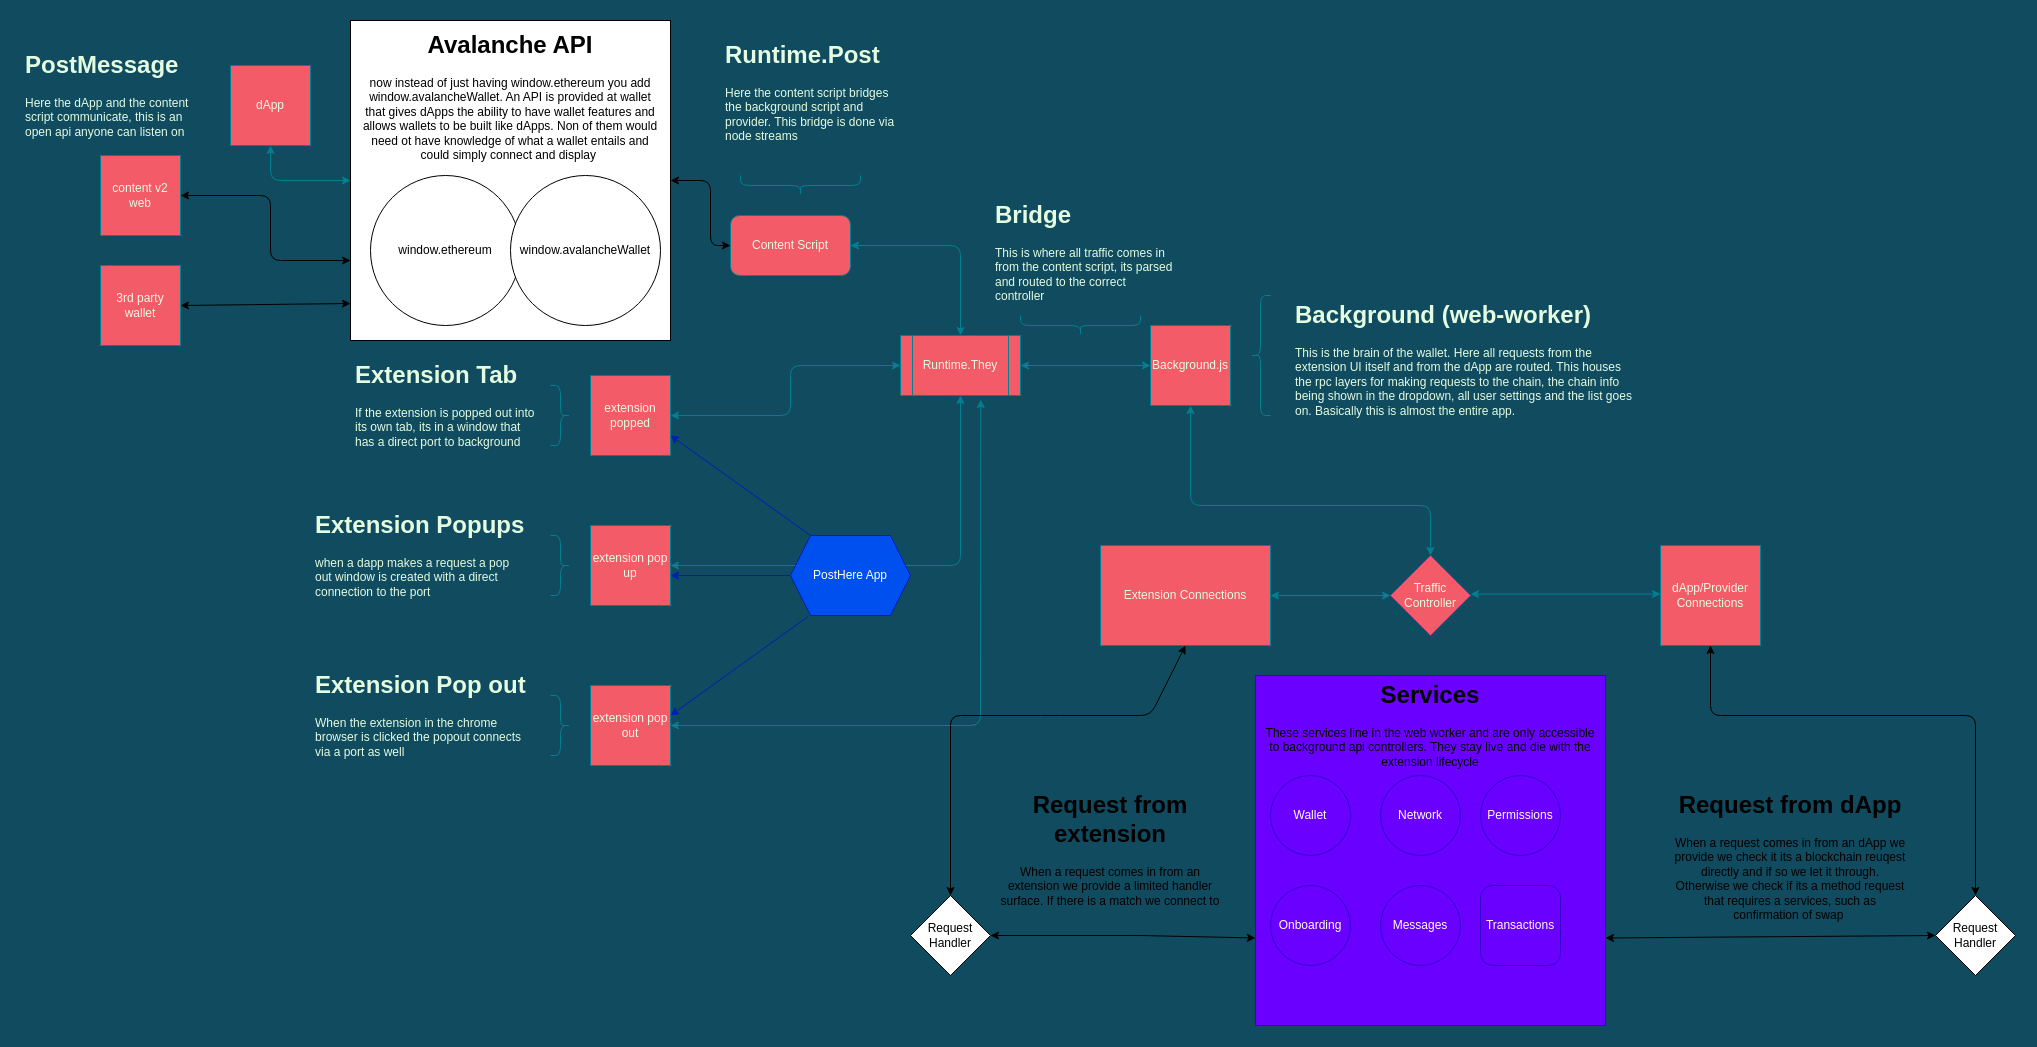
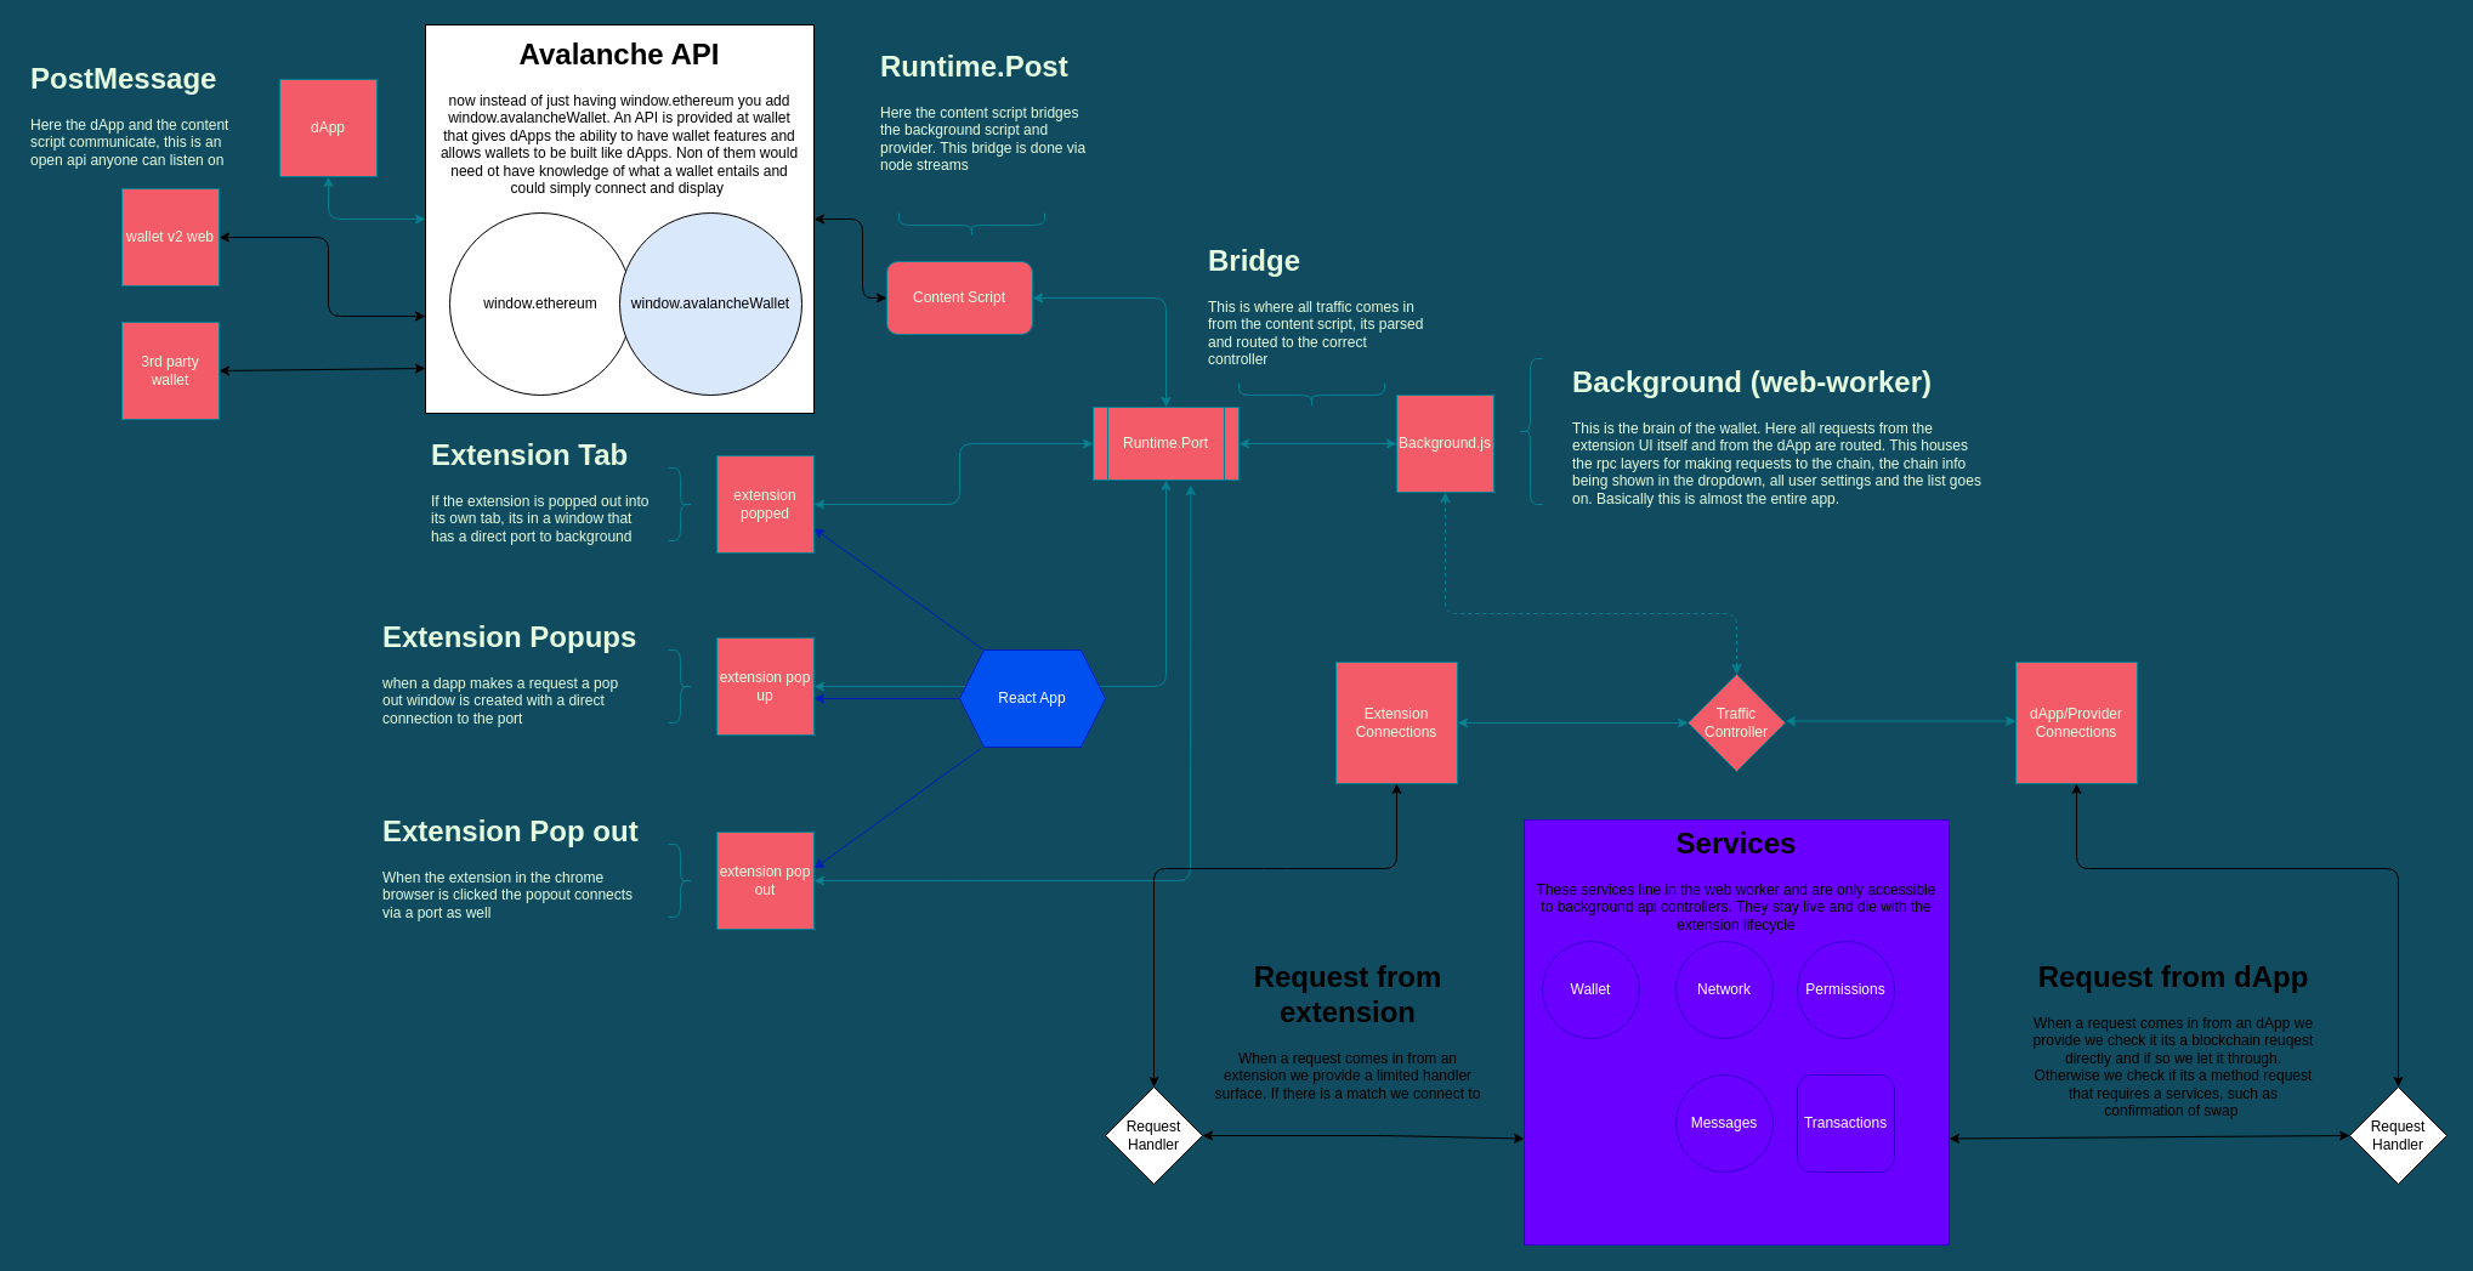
- <mxCell id="57" value="content v2 web" style="whiteSpace=wrap;html=1;aspect=fixed;fillColor=#F45B69;strokeColor=#028090;fontColor=#E4FDE1;" vertex="1" parent="1"><mxGeometry x="100" y="155" width="80" height="80" as="geometry" /></mxCell>
+ <mxCell id="57" value="wallet v2 web" style="whiteSpace=wrap;html=1;aspect=fixed;fillColor=#F45B69;strokeColor=#028090;fontColor=#E4FDE1;" vertex="1" parent="1"><mxGeometry x="100" y="155" width="80" height="80" as="geometry" /></mxCell>
- <mxCell id="62" value="window.avalancheWallet" style="ellipse;whiteSpace=wrap;html=1;aspect=fixed;rounded=0;glass=0;align=center;" vertex="1" parent="1"><mxGeometry x="510" y="175" width="150" height="150" as="geometry" /></mxCell>
+ <mxCell id="62" value="window.avalancheWallet" style="ellipse;whiteSpace=wrap;html=1;aspect=fixed;rounded=0;glass=0;align=center;fillColor=#dae8fc;" vertex="1" parent="1"><mxGeometry x="510" y="175" width="150" height="150" as="geometry" /></mxCell>
- <mxCell id="2" value="Runtime.They" style="shape=process;whiteSpace=wrap;html=1;backgroundOutline=1;fillColor=#F45B69;strokeColor=#028090;fontColor=#E4FDE1;" parent="1" vertex="1"><mxGeometry x="900" y="335" width="120" height="60" as="geometry" /></mxCell>
+ <mxCell id="2" value="Runtime.Port" style="shape=process;whiteSpace=wrap;html=1;backgroundOutline=1;fillColor=#F45B69;strokeColor=#028090;fontColor=#E4FDE1;" parent="1" vertex="1"><mxGeometry x="900" y="335" width="120" height="60" as="geometry" /></mxCell>
- <mxCell id="17" value="" style="endArrow=classic;startArrow=classic;html=1;entryX=0.5;entryY=1;entryDx=0;entryDy=0;labelBackgroundColor=#114B5F;strokeColor=#028090;fontColor=#E4FDE1;exitX=0.5;exitY=0;exitDx=0;exitDy=0;" parent="1" target="11" edge="1" source="18"><mxGeometry width="50" height="50" relative="1" as="geometry"><mxPoint x="1190" y="585" as="sourcePoint" /><mxPoint x="1090" y="525" as="targetPoint" /><Array as="points"><mxPoint x="1430" y="505" /><mxPoint x="1190" y="505" /></Array></mxGeometry></mxCell>
+ <mxCell id="17" value="" style="endArrow=classic;startArrow=classic;html=1;entryX=0.5;entryY=1;entryDx=0;entryDy=0;labelBackgroundColor=#114B5F;strokeColor=#028090;fontColor=#E4FDE1;exitX=0.5;exitY=0;exitDx=0;exitDy=0;dashed=1;" parent="1" target="11" edge="1" source="18"><mxGeometry width="50" height="50" relative="1" as="geometry"><mxPoint x="1190" y="585" as="sourcePoint" /><mxPoint x="1090" y="525" as="targetPoint" /><Array as="points"><mxPoint x="1430" y="505" /><mxPoint x="1190" y="505" /></Array></mxGeometry></mxCell>
- <mxCell id="32" value="PostHere App" style="shape=hexagon;perimeter=hexagonPerimeter2;whiteSpace=wrap;html=1;fixedSize=1;fillColor=#0050ef;strokeColor=#001DBC;fontColor=#ffffff;" vertex="1" parent="1"><mxGeometry x="790" y="535" width="120" height="80" as="geometry" /></mxCell>
+ <mxCell id="32" value="React App" style="shape=hexagon;perimeter=hexagonPerimeter2;whiteSpace=wrap;html=1;fixedSize=1;fillColor=#0050ef;strokeColor=#001DBC;fontColor=#ffffff;" vertex="1" parent="1"><mxGeometry x="790" y="535" width="120" height="80" as="geometry" /></mxCell>
- <mxCell id="20" value="Extension Connections" style="whiteSpace=wrap;html=1;aspect=fixed;fillColor=#F45B69;strokeColor=#028090;fontColor=#E4FDE1;" parent="1" vertex="1"><mxGeometry x="1100" y="545" width="170" height="100" as="geometry" /></mxCell>
+ <mxCell id="20" value="Extension Connections" style="whiteSpace=wrap;html=1;aspect=fixed;fillColor=#F45B69;strokeColor=#028090;fontColor=#E4FDE1;" parent="1" vertex="1"><mxGeometry x="1100" y="545" width="100" height="100" as="geometry" /></mxCell>
- <mxCell id="43" value="Onboarding" style="ellipse;whiteSpace=wrap;html=1;aspect=fixed;rounded=0;glass=0;align=center;fillColor=#6a00ff;strokeColor=#3700CC;fontColor=#ffffff;" vertex="1" parent="1"><mxGeometry x="1270" y="885" width="80" height="80" as="geometry" /></mxCell>
